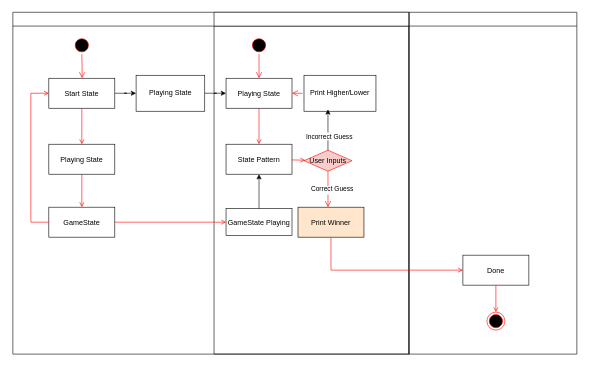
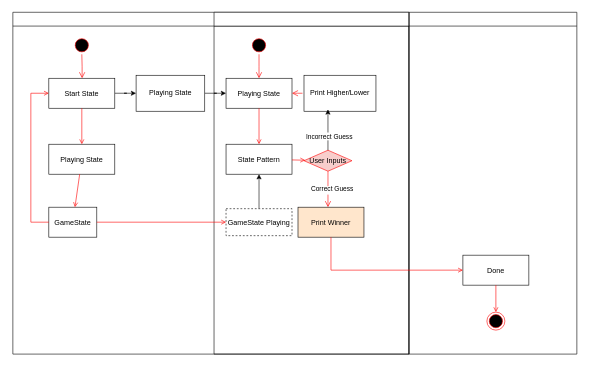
- <mxCell id="9" value="GameState" style="" parent="2" vertex="1"><mxGeometry x="60" y="325" width="110" height="50" as="geometry" /></mxCell>
+ <mxCell id="9" value="GameState" style="" parent="2" vertex="1"><mxGeometry x="60" y="325" width="80" height="50" as="geometry" /></mxCell>
- <mxCell id="21" value="GameState Playing" style="" parent="14" vertex="1"><mxGeometry x="20" y="327.5" width="110" height="45" as="geometry" /></mxCell>
+ <mxCell id="21" value="GameState Playing" style="dashed=1;" parent="14" vertex="1"><mxGeometry x="20" y="327.5" width="110" height="45" as="geometry" /></mxCell>
